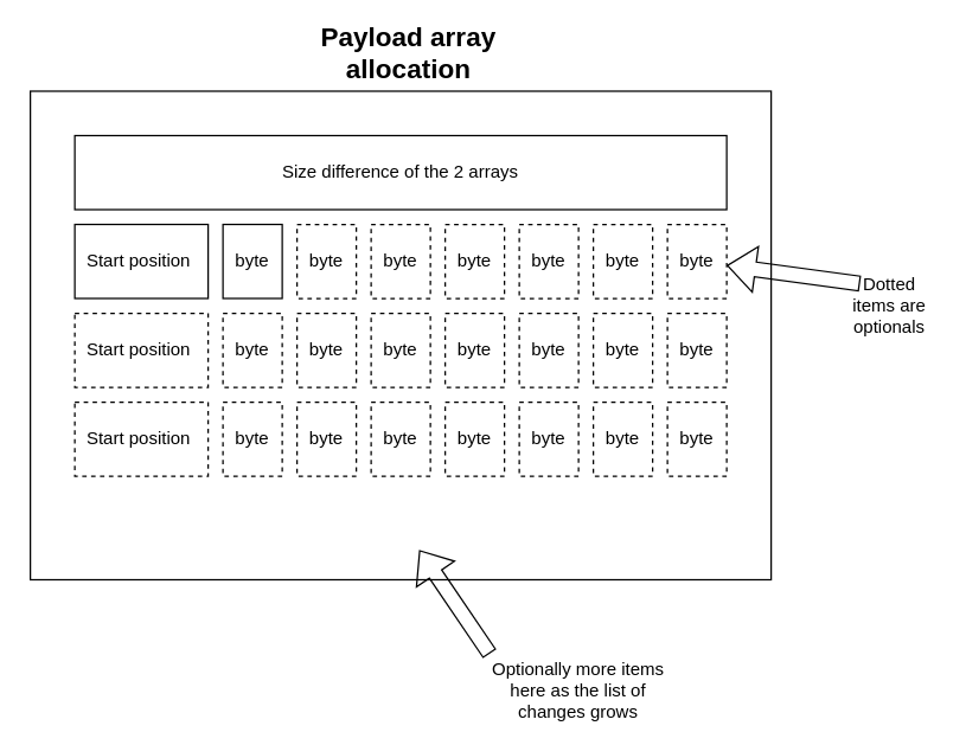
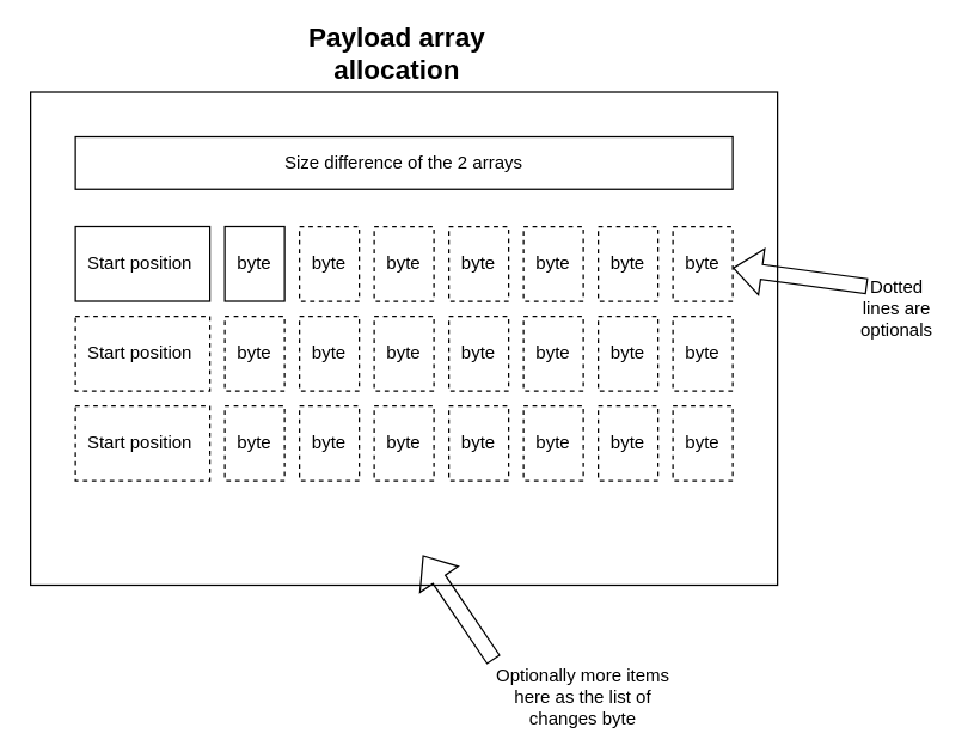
- <mxCell id="3" value="&lt;h2&gt;Payload array allocation&lt;/h2&gt;" style="text;html=1;strokeColor=none;fillColor=none;align=center;verticalAlign=middle;whiteSpace=wrap;rounded=0;" vertex="1" parent="1"><mxGeometry x="177.5" y="20" width="195" height="30" as="geometry" /></mxCell>
+ <mxCell id="3" value="&lt;h2&gt;Payload array allocation&lt;/h2&gt;" style="text;html=1;strokeColor=none;fillColor=none;align=center;verticalAlign=middle;whiteSpace=wrap;rounded=0;" vertex="1" parent="1"><mxGeometry x="167.5" y="20" width="195" height="30" as="geometry" /></mxCell>
- <mxCell id="4" value="Size difference of the 2 arrays" style="rounded=0;whiteSpace=wrap;html=1;" vertex="1" parent="1"><mxGeometry x="50" y="90" width="440" height="50" as="geometry" /></mxCell>
+ <mxCell id="4" value="Size difference of the 2 arrays" style="rounded=0;whiteSpace=wrap;html=1;" vertex="1" parent="1"><mxGeometry x="50" y="90" width="440" height="35" as="geometry" /></mxCell>
- <mxCell id="14" value="Dotted items are optionals" style="text;html=1;strokeColor=none;fillColor=none;align=center;verticalAlign=middle;whiteSpace=wrap;rounded=0;" vertex="1" parent="1"><mxGeometry x="570" y="190" width="60" height="30" as="geometry" /></mxCell>
+ <mxCell id="14" value="Dotted lines are optionals" style="text;html=1;strokeColor=none;fillColor=none;align=center;verticalAlign=middle;whiteSpace=wrap;rounded=0;" vertex="1" parent="1"><mxGeometry x="570" y="190" width="60" height="30" as="geometry" /></mxCell>
- <mxCell id="33" value="Optionally more items here as the list of changes grows" style="text;html=1;strokeColor=none;fillColor=none;align=center;verticalAlign=middle;whiteSpace=wrap;rounded=0;" vertex="1" parent="1"><mxGeometry x="330" y="450" width="120" height="30" as="geometry" /></mxCell>
+ <mxCell id="33" value="Optionally more items here as the list of changes byte" style="text;html=1;strokeColor=none;fillColor=none;align=center;verticalAlign=middle;whiteSpace=wrap;rounded=0;" vertex="1" parent="1"><mxGeometry x="330" y="450" width="120" height="30" as="geometry" /></mxCell>
